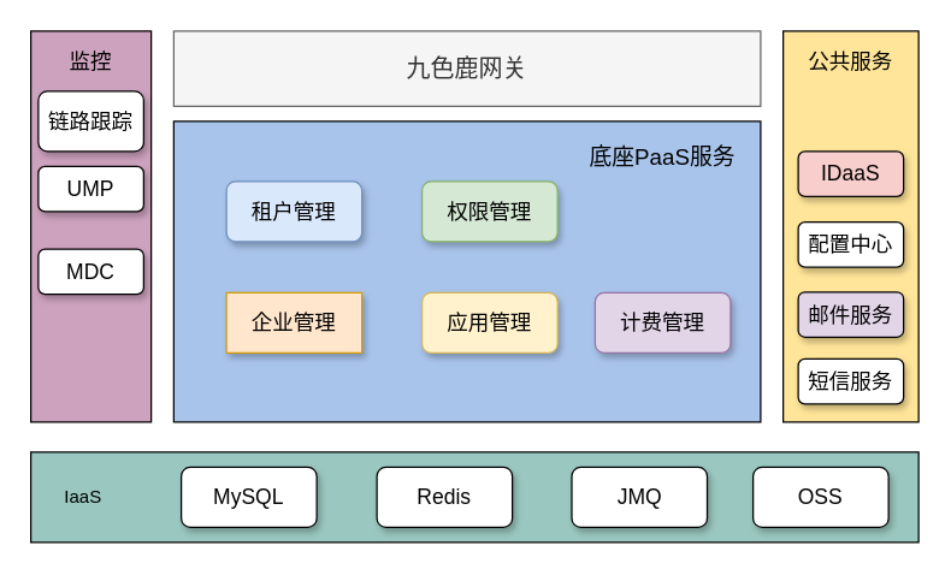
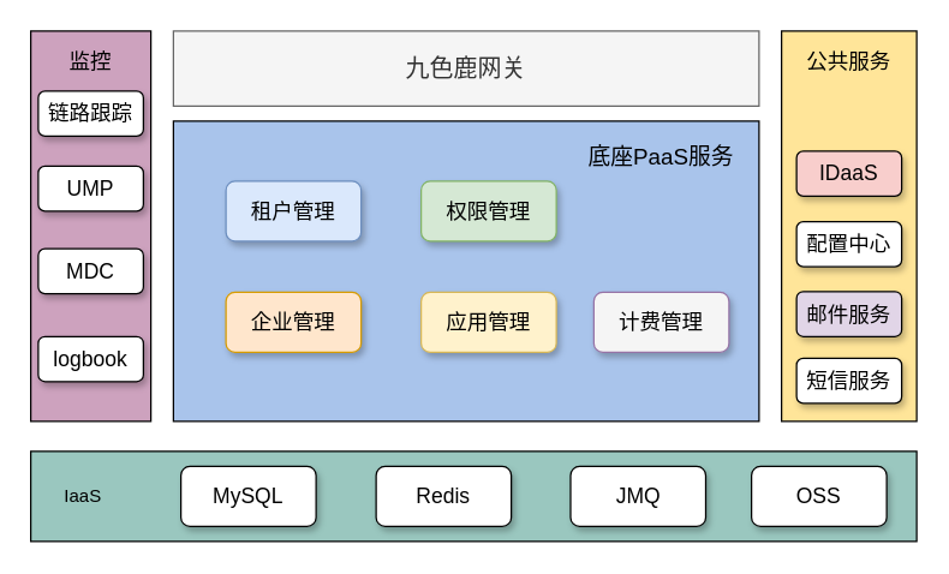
- <mxCell id="24" value="&lt;font style=&quot;font-size: 14px&quot;&gt;链路跟踪&lt;/font&gt;" style="rounded=1;whiteSpace=wrap;html=1;shadow=1;" vertex="1" parent="1"><mxGeometry x="25" y="60" width="70" height="40" as="geometry" /></mxCell>
+ <mxCell id="24" value="&lt;font style=&quot;font-size: 14px&quot;&gt;链路跟踪&lt;/font&gt;" style="rounded=1;whiteSpace=wrap;html=1;shadow=1;" vertex="1" parent="1"><mxGeometry x="25" y="60" width="70" height="30" as="geometry" /></mxCell>
- <mxCell id="9" value="&lt;font style=&quot;font-size: 14px&quot;&gt;企业管理&lt;/font&gt;" style="whiteSpace=wrap;html=1;fillColor=#ffe6cc;strokeColor=#d79b00;shadow=1;rounded=0;" vertex="1" parent="1"><mxGeometry x="150" y="194" width="90" height="40" as="geometry" /></mxCell>
+ <mxCell id="9" value="&lt;font style=&quot;font-size: 14px&quot;&gt;企业管理&lt;/font&gt;" style="rounded=1;whiteSpace=wrap;html=1;fillColor=#ffe6cc;strokeColor=#d79b00;shadow=1;" vertex="1" parent="1"><mxGeometry x="150" y="194" width="90" height="40" as="geometry" /></mxCell>
- <mxCell id="11" value="&lt;font style=&quot;font-size: 14px&quot;&gt;计费管理&lt;/font&gt;" style="rounded=1;whiteSpace=wrap;html=1;fillColor=#e1d5e7;strokeColor=#9673a6;shadow=1;" vertex="1" parent="1"><mxGeometry x="395" y="194" width="90" height="40" as="geometry" /></mxCell>
+ <mxCell id="11" value="&lt;font style=&quot;font-size: 14px&quot;&gt;计费管理&lt;/font&gt;" style="rounded=1;whiteSpace=wrap;html=1;fillColor=#f5f5f5;strokeColor=#9673a6;shadow=1;" vertex="1" parent="1"><mxGeometry x="395" y="194" width="90" height="40" as="geometry" /></mxCell>
+ <mxCell id="27" value="&lt;font style=&quot;font-size: 14px&quot;&gt;logbook&lt;/font&gt;" style="rounded=1;whiteSpace=wrap;html=1;shadow=1;" vertex="1" parent="1"><mxGeometry x="25" y="223.5" width="70" height="30" as="geometry" /></mxCell>
